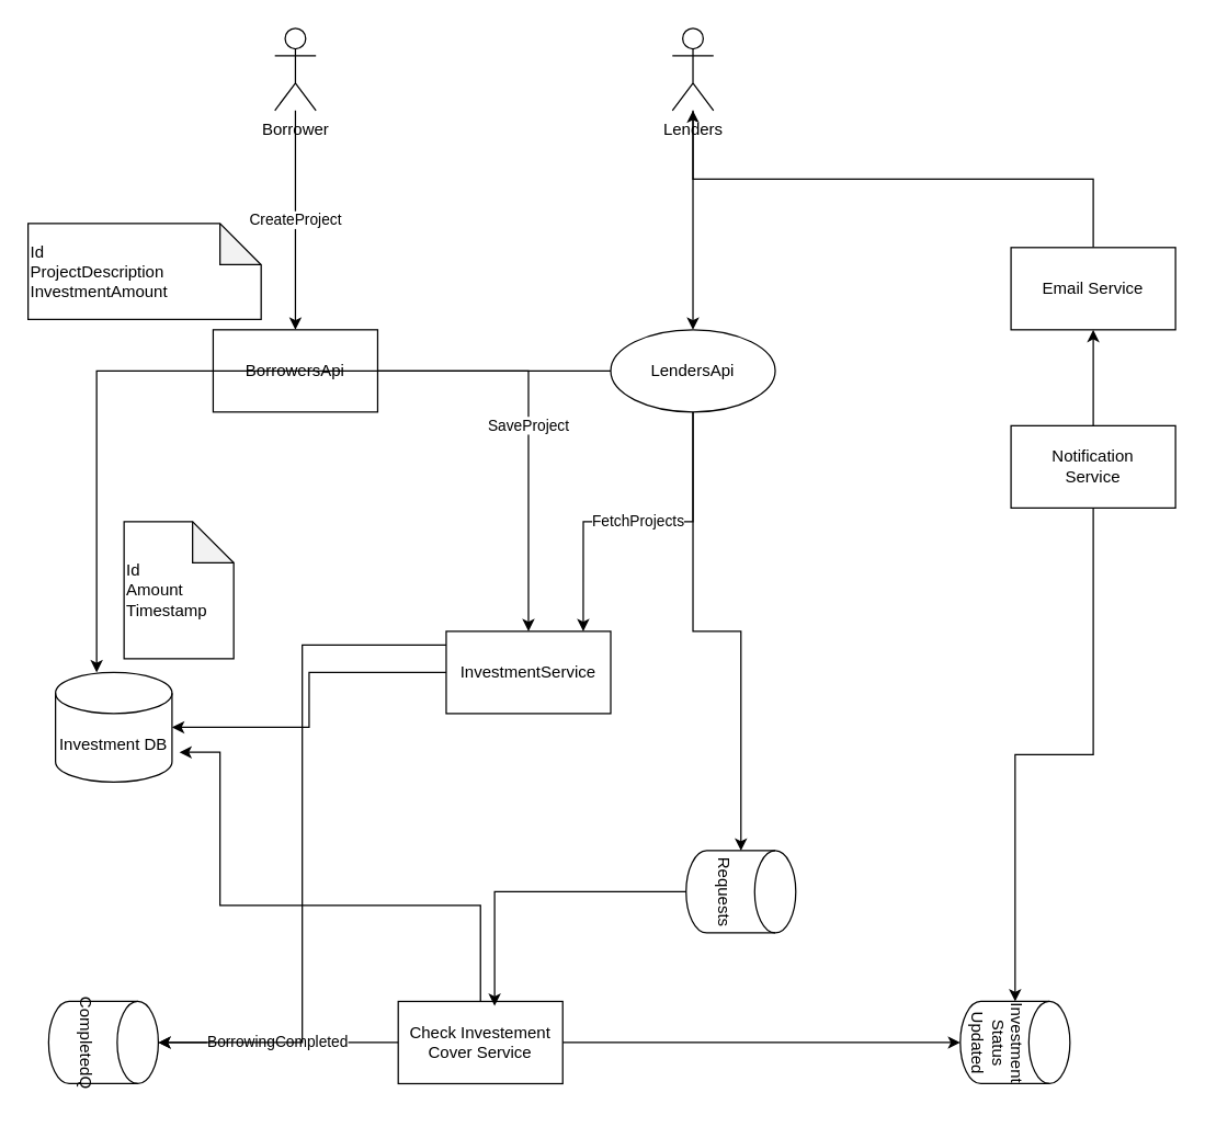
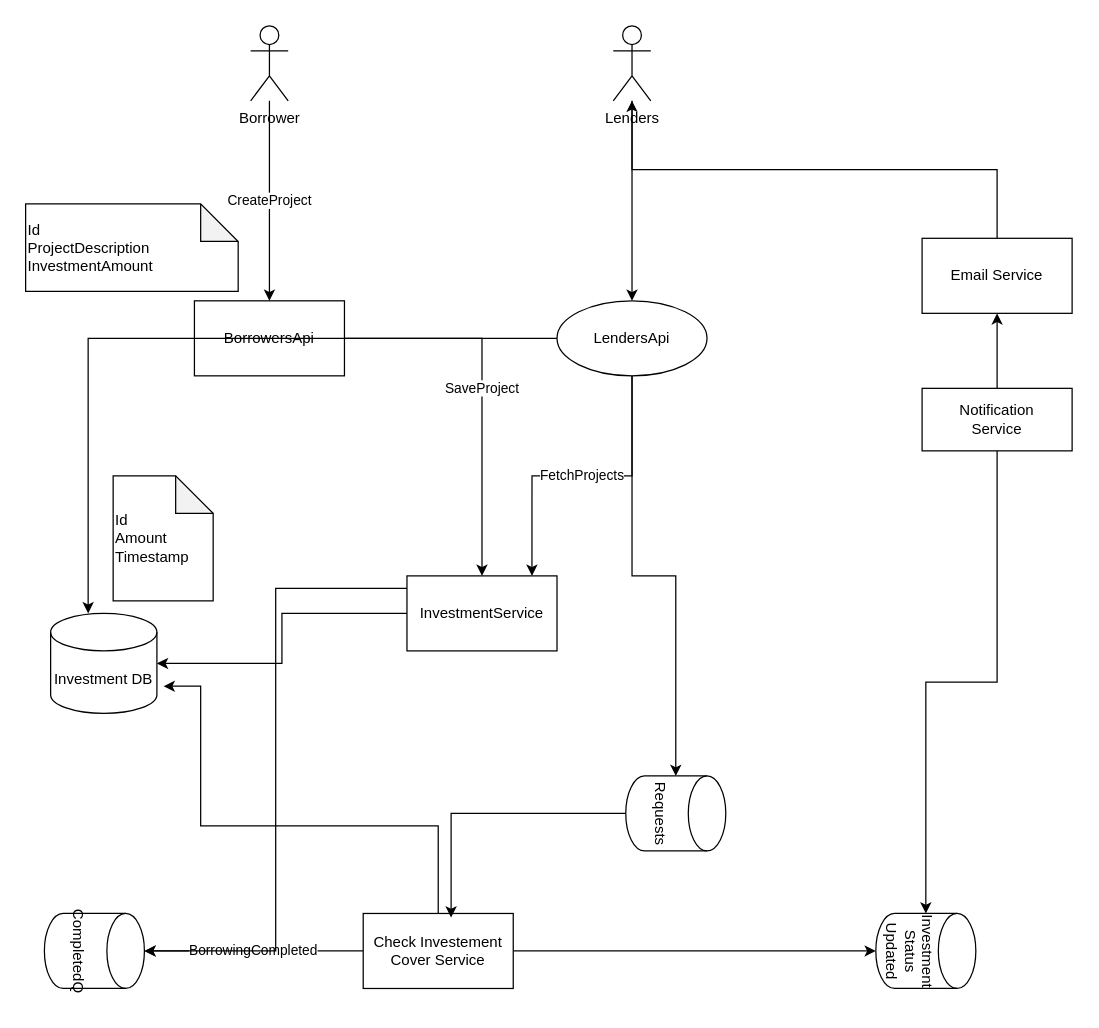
- <mxCell id="26" value="Email Service" style="rounded=0;whiteSpace=wrap;html=1;" vertex="1" parent="1"><mxGeometry x="737" y="180" width="120" height="60" as="geometry" /></mxCell>
+ <mxCell id="26" value="Email Service" style="rounded=0;whiteSpace=wrap;html=1;" vertex="1" parent="1"><mxGeometry x="737" y="190" width="120" height="60" as="geometry" /></mxCell>
- <mxCell id="23" value="Notification&lt;div&gt;Service&lt;/div&gt;" style="rounded=0;whiteSpace=wrap;html=1;" vertex="1" parent="1"><mxGeometry x="737" y="310" width="120" height="60" as="geometry" /></mxCell>
+ <mxCell id="23" value="Notification&lt;div&gt;Service&lt;/div&gt;" style="rounded=0;whiteSpace=wrap;html=1;" vertex="1" parent="1"><mxGeometry x="737" y="310" width="120" height="50" as="geometry" /></mxCell>
